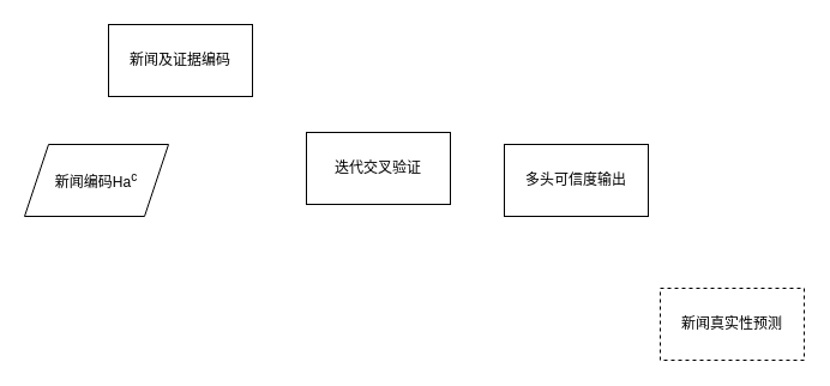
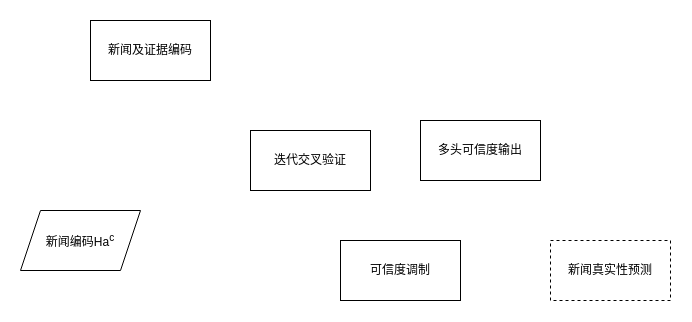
- <mxCell id="3" value="迭代交叉验证" style="rounded=0;whiteSpace=wrap;html=1;" vertex="1" parent="1"><mxGeometry x="255" y="110" width="120" height="60" as="geometry" /></mxCell>
+ <mxCell id="3" value="迭代交叉验证" style="rounded=0;whiteSpace=wrap;html=1;" vertex="1" parent="1"><mxGeometry x="250" y="130" width="120" height="60" as="geometry" /></mxCell>
- <mxCell id="7" value="新闻编码Ha&lt;sup&gt;c&lt;/sup&gt;" style="shape=parallelogram;perimeter=parallelogramPerimeter;whiteSpace=wrap;html=1;fixedSize=1;" vertex="1" parent="1"><mxGeometry x="20" y="120" width="120" height="60" as="geometry" /></mxCell>
+ <mxCell id="7" value="新闻编码Ha&lt;sup&gt;c&lt;/sup&gt;" style="shape=parallelogram;perimeter=parallelogramPerimeter;whiteSpace=wrap;html=1;fixedSize=1;" vertex="1" parent="1"><mxGeometry x="20" y="210" width="120" height="60" as="geometry" /></mxCell>
+ <mxCell id="5" value="可信度调制" style="rounded=0;whiteSpace=wrap;html=1;" vertex="1" parent="1"><mxGeometry x="340" y="240" width="120" height="60" as="geometry" /></mxCell>
